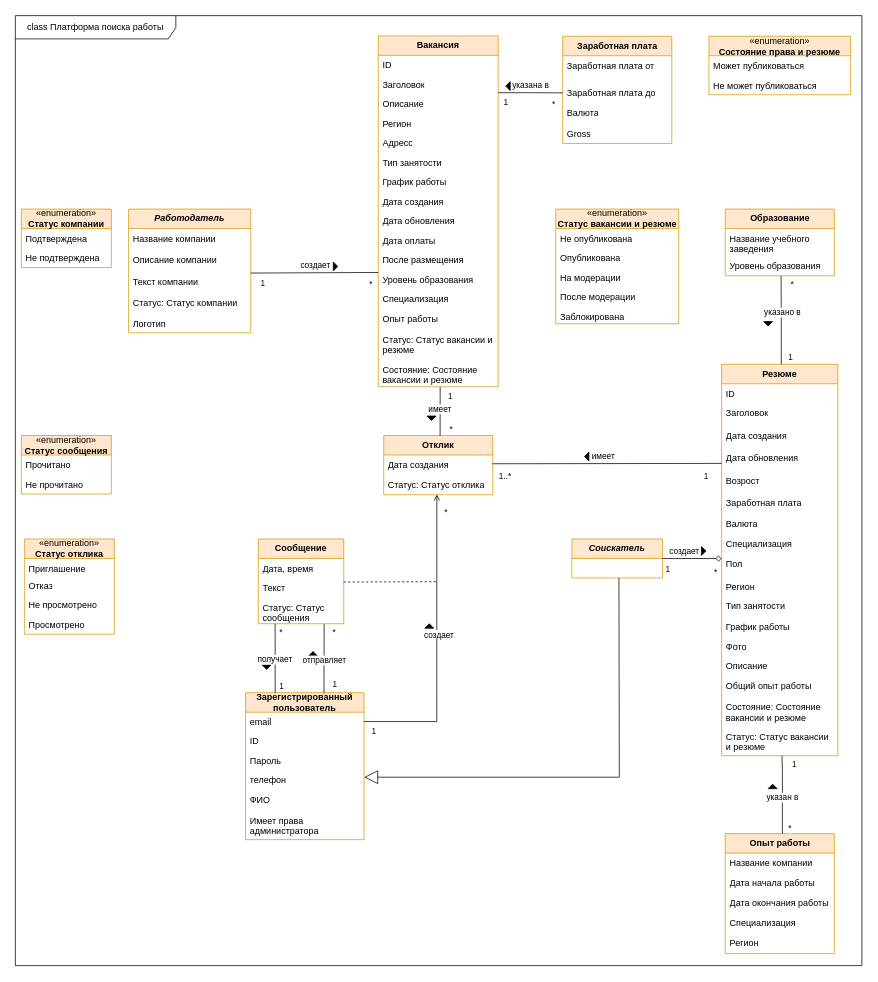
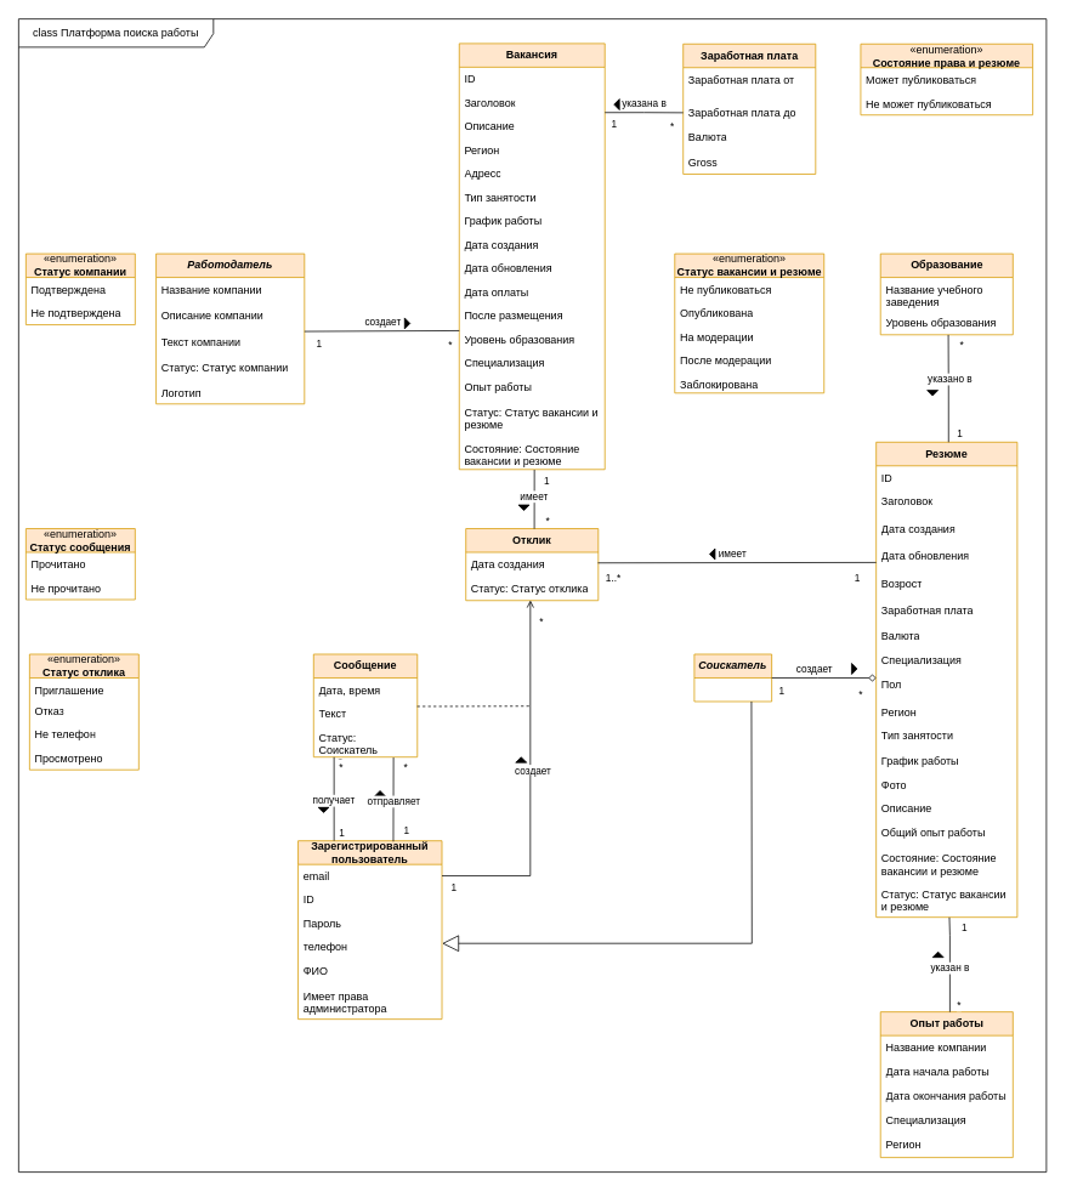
- <mxCell id="40" value="Не опубликована" style="text;strokeColor=none;fillColor=none;align=left;verticalAlign=top;spacingLeft=4;spacingRight=4;overflow=hidden;rotatable=0;points=[[0,0.5],[1,0.5]];portConstraint=eastwest;whiteSpace=wrap;html=1;" parent="39" vertex="1"><mxGeometry y="26" width="164" height="26" as="geometry" /></mxCell>
+ <mxCell id="40" value="Не публиковаться" style="text;strokeColor=none;fillColor=none;align=left;verticalAlign=top;spacingLeft=4;spacingRight=4;overflow=hidden;rotatable=0;points=[[0,0.5],[1,0.5]];portConstraint=eastwest;whiteSpace=wrap;html=1;" parent="39" vertex="1"><mxGeometry y="26" width="164" height="26" as="geometry" /></mxCell>
- <mxCell id="11" value="&lt;b&gt;&lt;i&gt;Соискатель&lt;/i&gt;&lt;/b&gt;" style="swimlane;fontStyle=0;childLayout=stackLayout;horizontal=1;startSize=26;fillColor=#ffe6cc;horizontalStack=0;resizeParent=1;resizeParentMax=0;resizeLast=0;collapsible=1;marginBottom=0;whiteSpace=wrap;html=1;strokeColor=#d79b00;" parent="2" vertex="1"><mxGeometry x="742.25" y="698" width="121" height="52" as="geometry" /></mxCell>
+ <mxCell id="11" value="&lt;b&gt;&lt;i&gt;Соискатель&lt;/i&gt;&lt;/b&gt;" style="swimlane;fontStyle=0;childLayout=stackLayout;horizontal=1;startSize=26;fillColor=#ffe6cc;horizontalStack=0;resizeParent=1;resizeParentMax=0;resizeLast=0;collapsible=1;marginBottom=0;whiteSpace=wrap;html=1;strokeColor=#d79b00;" parent="2" vertex="1"><mxGeometry x="742.25" y="698" width="85" height="52" as="geometry" /></mxCell>
- <mxCell id="48" value="Не просмотрено" style="text;strokeColor=none;fillColor=none;align=left;verticalAlign=top;spacingLeft=4;spacingRight=4;overflow=hidden;rotatable=0;points=[[0,0.5],[1,0.5]];portConstraint=eastwest;whiteSpace=wrap;html=1;" parent="45" vertex="1"><mxGeometry y="75" width="120" height="26" as="geometry" /></mxCell>
+ <mxCell id="48" value="Не телефон" style="text;strokeColor=none;fillColor=none;align=left;verticalAlign=top;spacingLeft=4;spacingRight=4;overflow=hidden;rotatable=0;points=[[0,0.5],[1,0.5]];portConstraint=eastwest;whiteSpace=wrap;html=1;" parent="45" vertex="1"><mxGeometry y="75" width="120" height="26" as="geometry" /></mxCell>
- <mxCell id="10" value="Статус: Статус сообщения" style="text;strokeColor=none;fillColor=none;align=left;verticalAlign=top;spacingLeft=4;spacingRight=4;overflow=hidden;rotatable=0;points=[[0,0.5],[1,0.5]];portConstraint=eastwest;whiteSpace=wrap;html=1;" parent="7" vertex="1"><mxGeometry y="78" width="114" height="35" as="geometry" /></mxCell>
+ <mxCell id="10" value="Статус: Соискатель сообщения" style="text;strokeColor=none;fillColor=none;align=left;verticalAlign=top;spacingLeft=4;spacingRight=4;overflow=hidden;rotatable=0;points=[[0,0.5],[1,0.5]];portConstraint=eastwest;whiteSpace=wrap;html=1;" parent="7" vertex="1"><mxGeometry y="78" width="114" height="35" as="geometry" /></mxCell>
